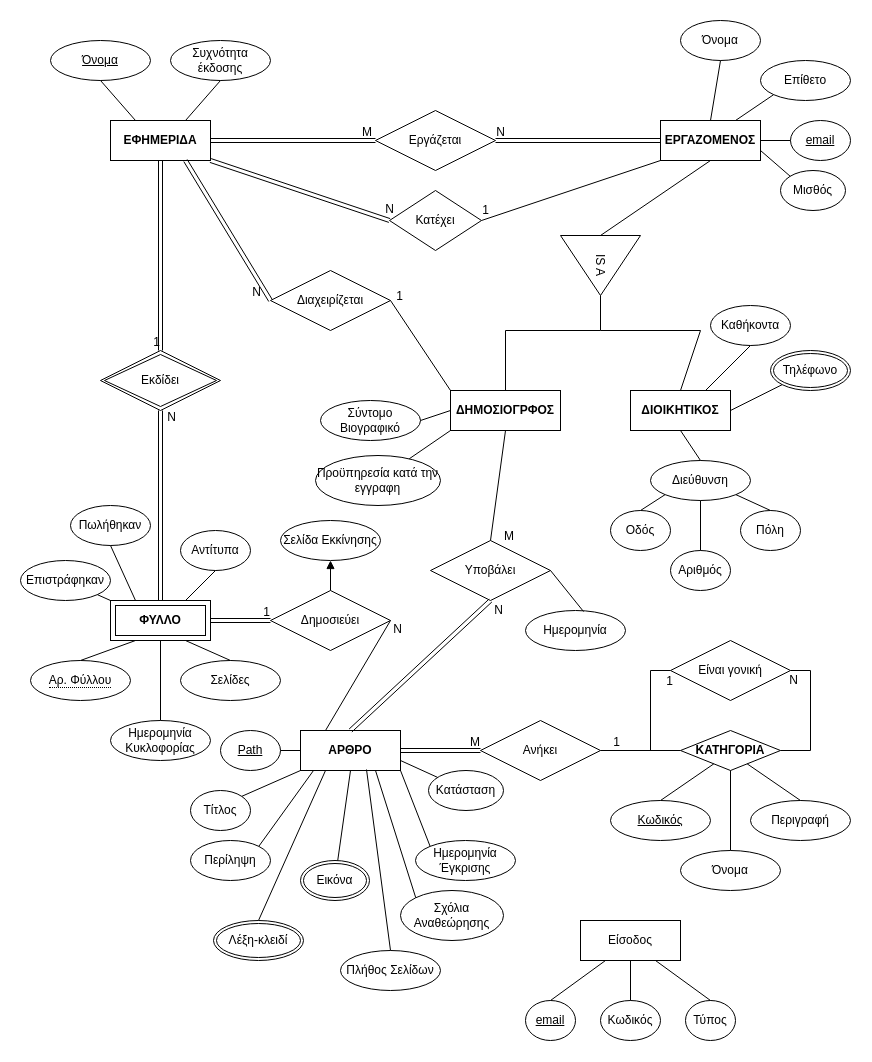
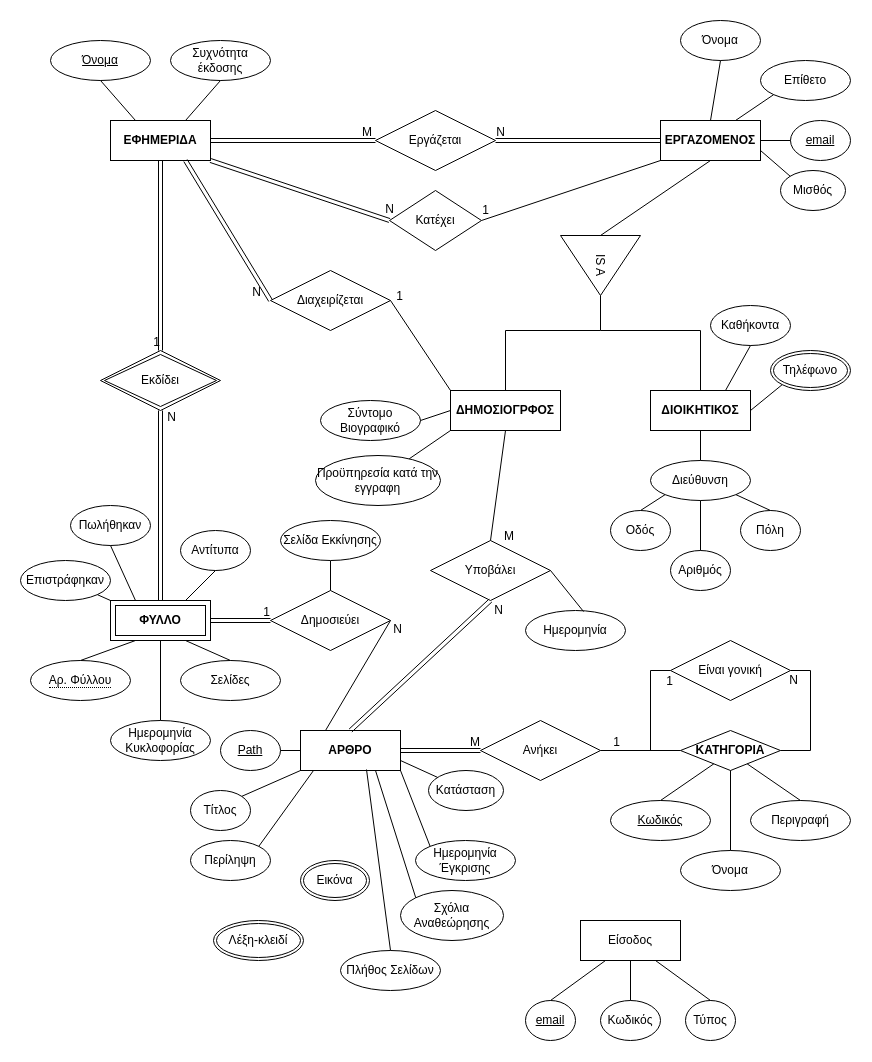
- <mxCell id="66" value="&lt;b&gt;ΔΙΟΙΚΗΤΙΚΟΣ&lt;/b&gt;" style="whiteSpace=wrap;html=1;align=center;fontColor=#000000;labelBackgroundColor=none;" vertex="1" parent="1"><mxGeometry x="630" y="390" width="100" height="40" as="geometry" /></mxCell>
+ <mxCell id="66" value="&lt;b&gt;ΔΙΟΙΚΗΤΙΚΟΣ&lt;/b&gt;" style="whiteSpace=wrap;html=1;align=center;fontColor=#000000;labelBackgroundColor=none;" vertex="1" parent="1"><mxGeometry x="650" y="390" width="100" height="40" as="geometry" /></mxCell>
- <mxCell id="36" value="" style="endArrow=block;html=1;rounded=0;exitX=0.5;exitY=0;exitDx=0;exitDy=0;entryX=0.5;entryY=1;entryDx=0;entryDy=0;fontColor=#000000;labelBackgroundColor=none;" edge="1" parent="1" source="27" target="87"><mxGeometry relative="1" as="geometry"><mxPoint x="430" y="730" as="sourcePoint" /><mxPoint x="380" y="570" as="targetPoint" /></mxGeometry></mxCell>
+ <mxCell id="36" value="" style="endArrow=none;html=1;rounded=0;exitX=0.5;exitY=0;exitDx=0;exitDy=0;entryX=0.5;entryY=1;entryDx=0;entryDy=0;fontColor=#000000;labelBackgroundColor=none;" edge="1" parent="1" source="27" target="87"><mxGeometry relative="1" as="geometry"><mxPoint x="430" y="730" as="sourcePoint" /><mxPoint x="380" y="570" as="targetPoint" /></mxGeometry></mxCell>
- <mxCell id="119" value="" style="endArrow=none;html=1;rounded=0;exitX=0.5;exitY=1;exitDx=0;exitDy=0;fontColor=#000000;labelBackgroundColor=none;" edge="1" parent="1" source="28" target="118"><mxGeometry relative="1" as="geometry"><mxPoint x="30" y="1010" as="sourcePoint" /><mxPoint x="190" y="1010" as="targetPoint" /></mxGeometry></mxCell>
- <mxCell id="86" value="" style="endArrow=none;html=1;rounded=0;exitX=0.25;exitY=1;exitDx=0;exitDy=0;entryX=0.5;entryY=0;entryDx=0;entryDy=0;fontColor=#000000;labelBackgroundColor=none;" edge="1" parent="1" source="28" target="32"><mxGeometry relative="1" as="geometry"><mxPoint x="350" y="870" as="sourcePoint" /><mxPoint x="510" y="870" as="targetPoint" /></mxGeometry></mxCell>
